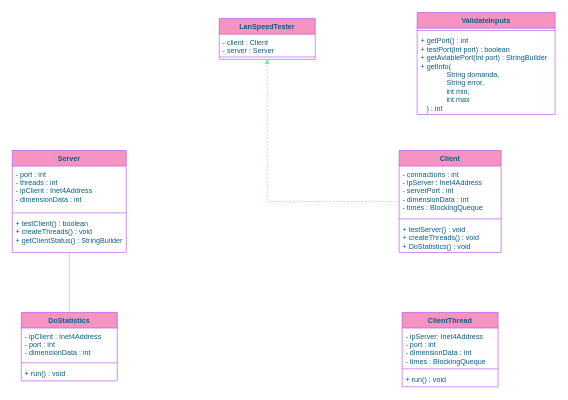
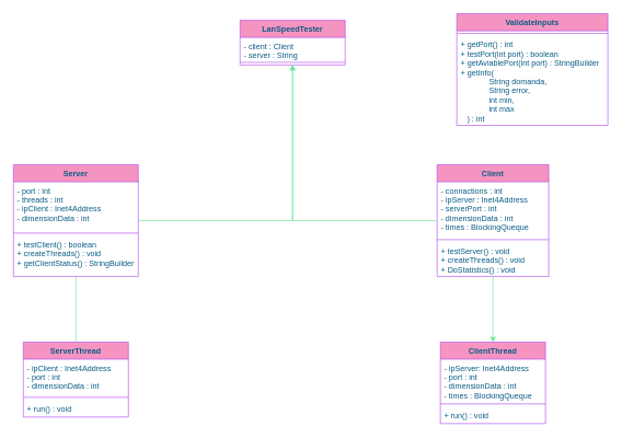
- <mxCell id="22" value="- client : Client&#10;- server : Server" style="text;strokeColor=none;fillColor=none;align=left;verticalAlign=top;spacingLeft=4;spacingRight=4;overflow=hidden;rotatable=0;points=[[0,0.5],[1,0.5]];portConstraint=eastwest;fontColor=#095C86;" parent="21" vertex="1"><mxGeometry y="26" width="160" height="34" as="geometry" /></mxCell>
+ <mxCell id="22" value="- client : Client&#10;- server : String" style="text;strokeColor=none;fillColor=none;align=left;verticalAlign=top;spacingLeft=4;spacingRight=4;overflow=hidden;rotatable=0;points=[[0,0.5],[1,0.5]];portConstraint=eastwest;fontColor=#095C86;" parent="21" vertex="1"><mxGeometry y="26" width="160" height="34" as="geometry" /></mxCell>
+ <mxCell id="4" style="edgeStyle=orthogonalEdgeStyle;rounded=0;orthogonalLoop=1;jettySize=auto;html=1;strokeColor=#60E696;fontColor=#095C86;" parent="1" source="24" target="21" edge="1"><mxGeometry relative="1" as="geometry" /></mxCell>
- <mxCell id="5" style="edgeStyle=orthogonalEdgeStyle;rounded=0;orthogonalLoop=1;jettySize=auto;html=1;strokeColor=#60E696;fontColor=#095C86;dashed=1;" parent="1" source="6" target="21" edge="1"><mxGeometry relative="1" as="geometry" /></mxCell>
+ <mxCell id="5" style="edgeStyle=orthogonalEdgeStyle;rounded=0;orthogonalLoop=1;jettySize=auto;html=1;strokeColor=#60E696;fontColor=#095C86;" parent="1" source="6" target="21" edge="1"><mxGeometry relative="1" as="geometry" /></mxCell>
+ <mxCell id="3" style="edgeStyle=orthogonalEdgeStyle;rounded=0;orthogonalLoop=1;jettySize=auto;html=1;entryX=0.5;entryY=0;entryDx=0;entryDy=0;strokeColor=#60E696;fontColor=#095C86;" parent="1" source="6" target="10" edge="1"><mxGeometry relative="1" as="geometry" /></mxCell>
- <mxCell id="14" value="DoStatistics" style="swimlane;fontStyle=1;align=center;verticalAlign=top;childLayout=stackLayout;horizontal=1;startSize=26;horizontalStack=0;resizeParent=1;resizeParentMax=0;resizeLast=0;collapsible=1;marginBottom=0;fillColor=#F694C1;strokeColor=#AF45ED;fontColor=#095C86;" parent="1" vertex="1"><mxGeometry x="35" y="520" width="160" height="114" as="geometry" /></mxCell>
+ <mxCell id="14" value="ServerThread" style="swimlane;fontStyle=1;align=center;verticalAlign=top;childLayout=stackLayout;horizontal=1;startSize=26;horizontalStack=0;resizeParent=1;resizeParentMax=0;resizeLast=0;collapsible=1;marginBottom=0;fillColor=#F694C1;strokeColor=#AF45ED;fontColor=#095C86;" parent="1" vertex="1"><mxGeometry x="35" y="520" width="160" height="114" as="geometry" /></mxCell>
